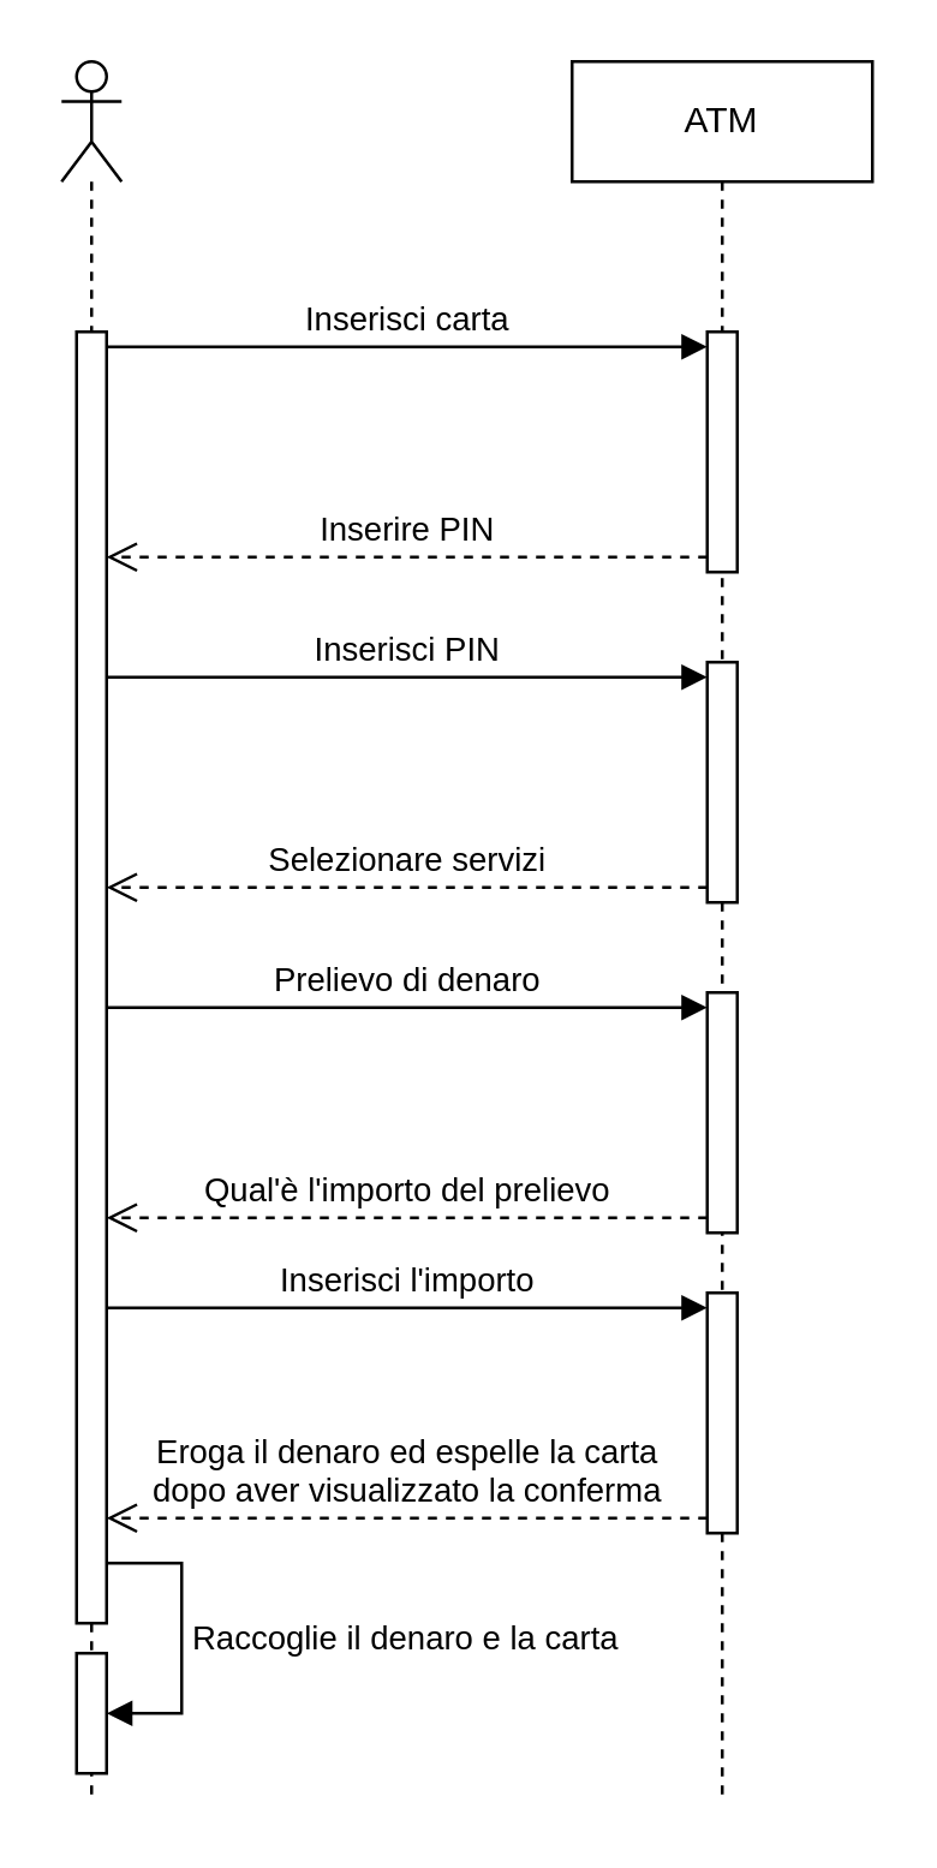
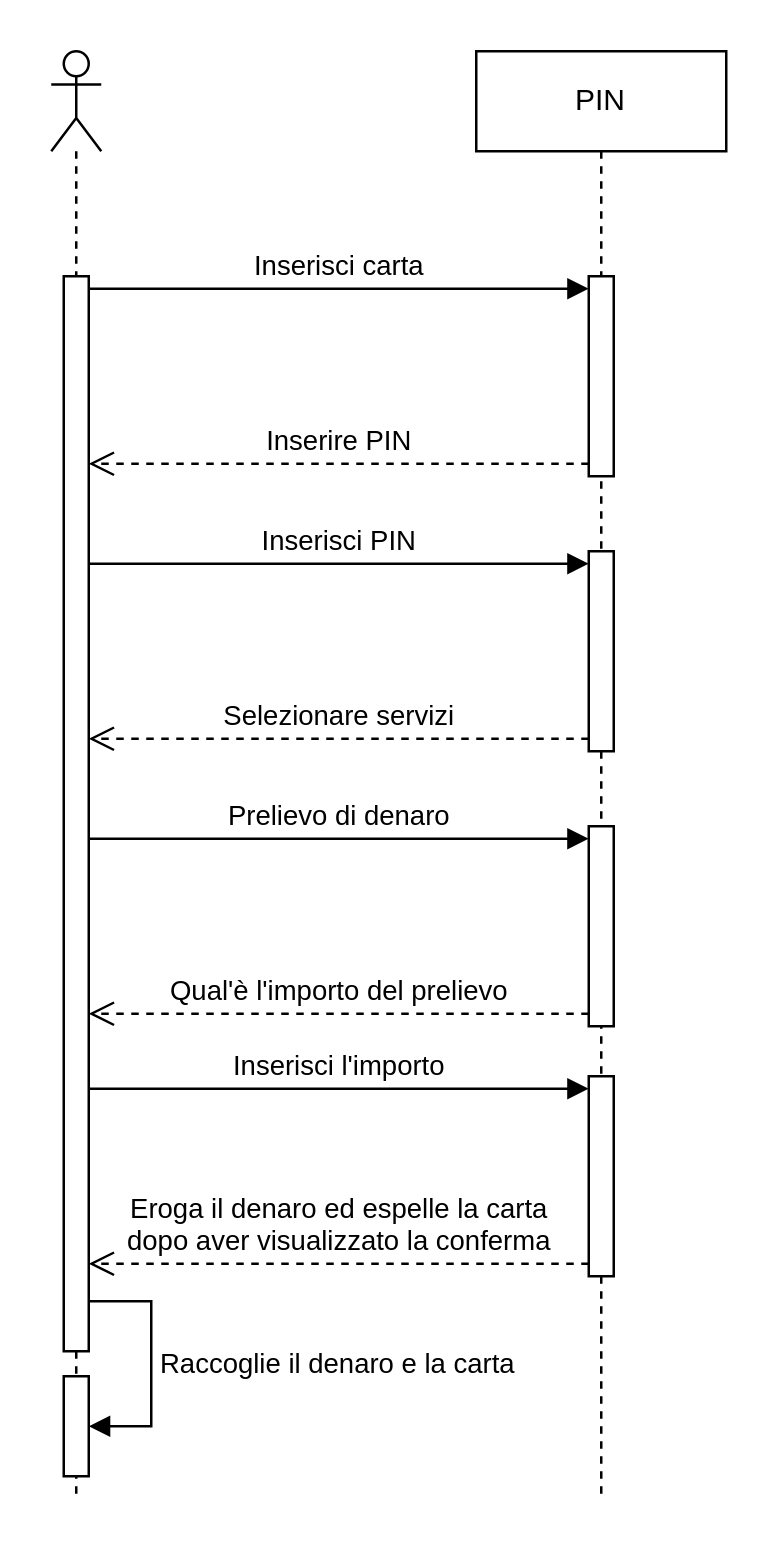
- <mxCell id="6" value="ATM" style="shape=umlLifeline;perimeter=lifelinePerimeter;whiteSpace=wrap;html=1;container=1;dropTarget=0;collapsible=0;recursiveResize=0;outlineConnect=0;portConstraint=eastwest;newEdgeStyle={&quot;curved&quot;:0,&quot;rounded&quot;:0};" vertex="1" parent="1"><mxGeometry x="190" y="20" width="100" height="580" as="geometry" /></mxCell>
+ <mxCell id="6" value="PIN" style="shape=umlLifeline;perimeter=lifelinePerimeter;whiteSpace=wrap;html=1;container=1;dropTarget=0;collapsible=0;recursiveResize=0;outlineConnect=0;portConstraint=eastwest;newEdgeStyle={&quot;curved&quot;:0,&quot;rounded&quot;:0};" vertex="1" parent="1"><mxGeometry x="190" y="20" width="100" height="580" as="geometry" /></mxCell>
